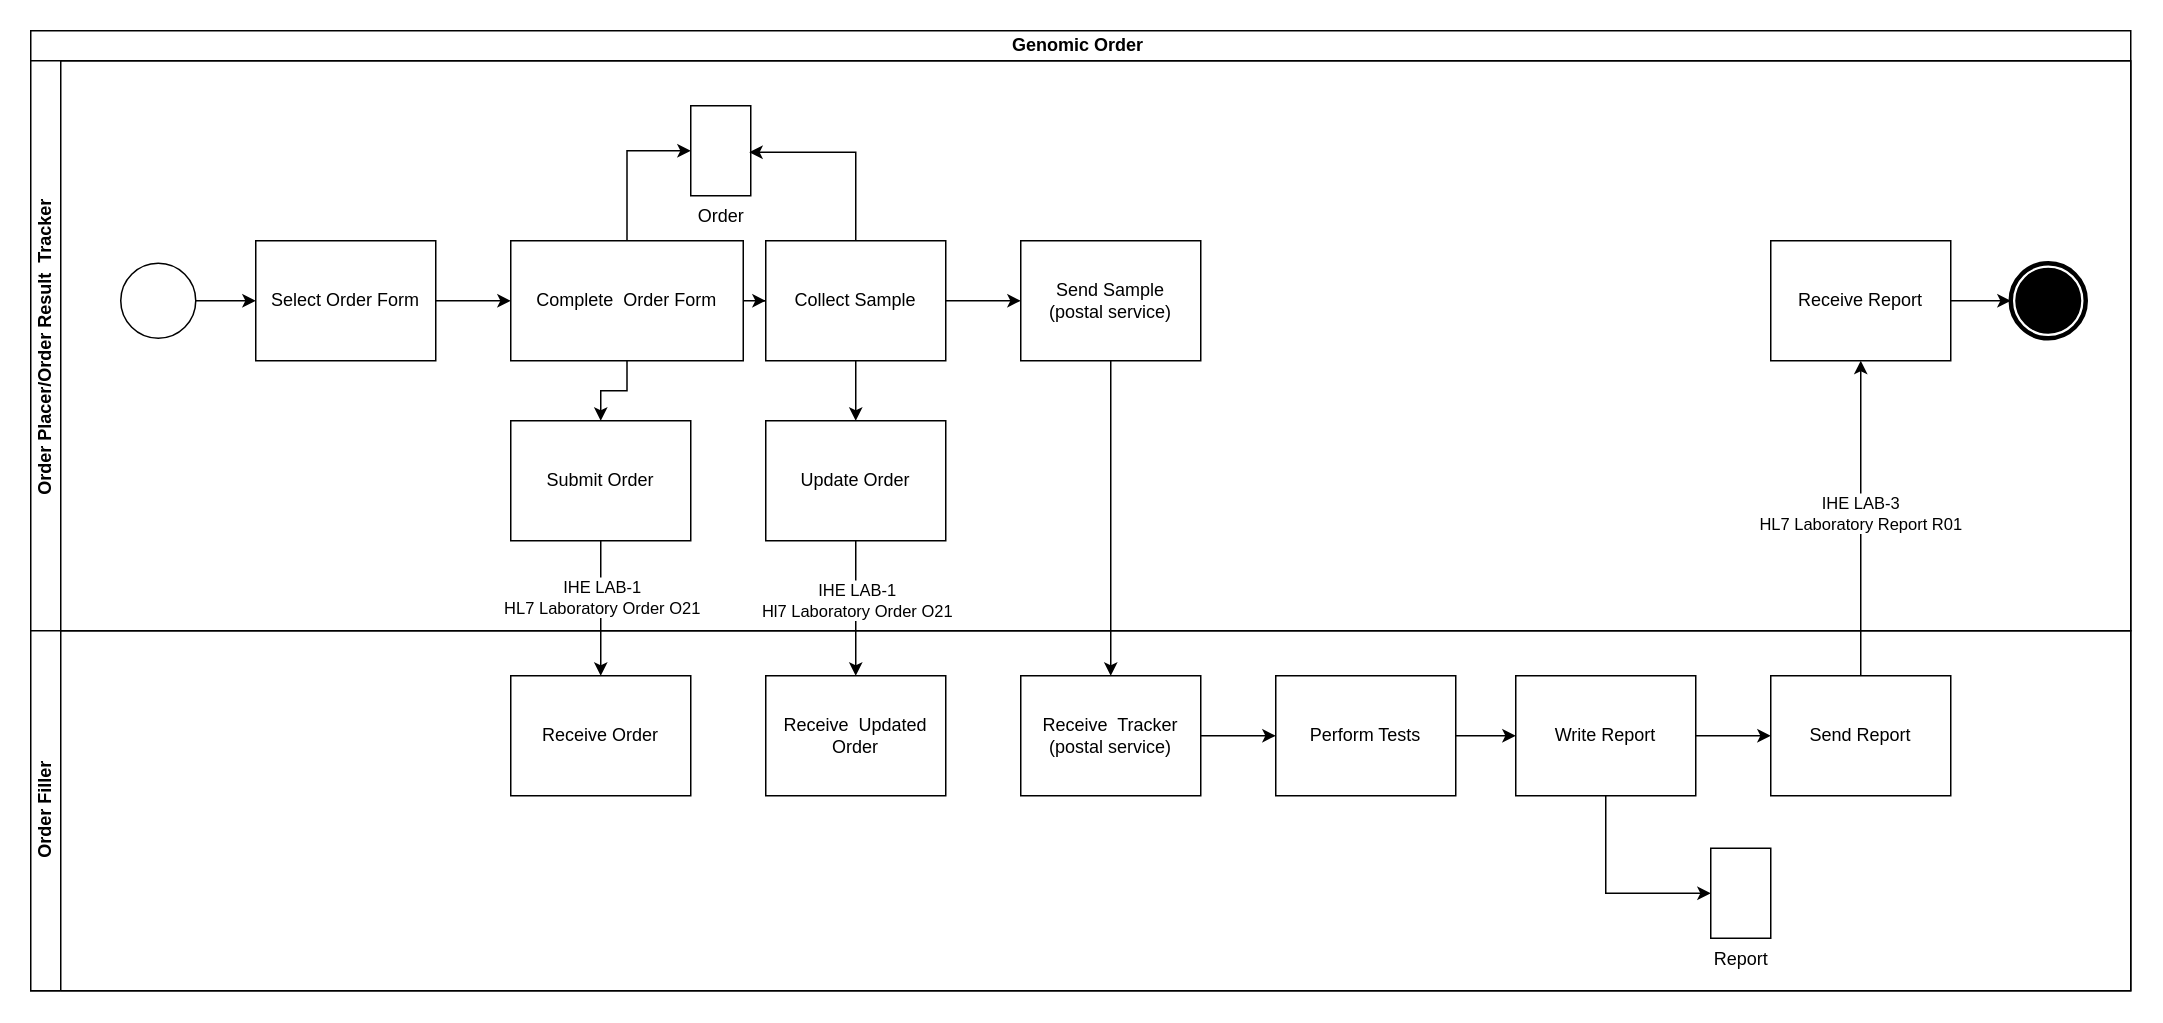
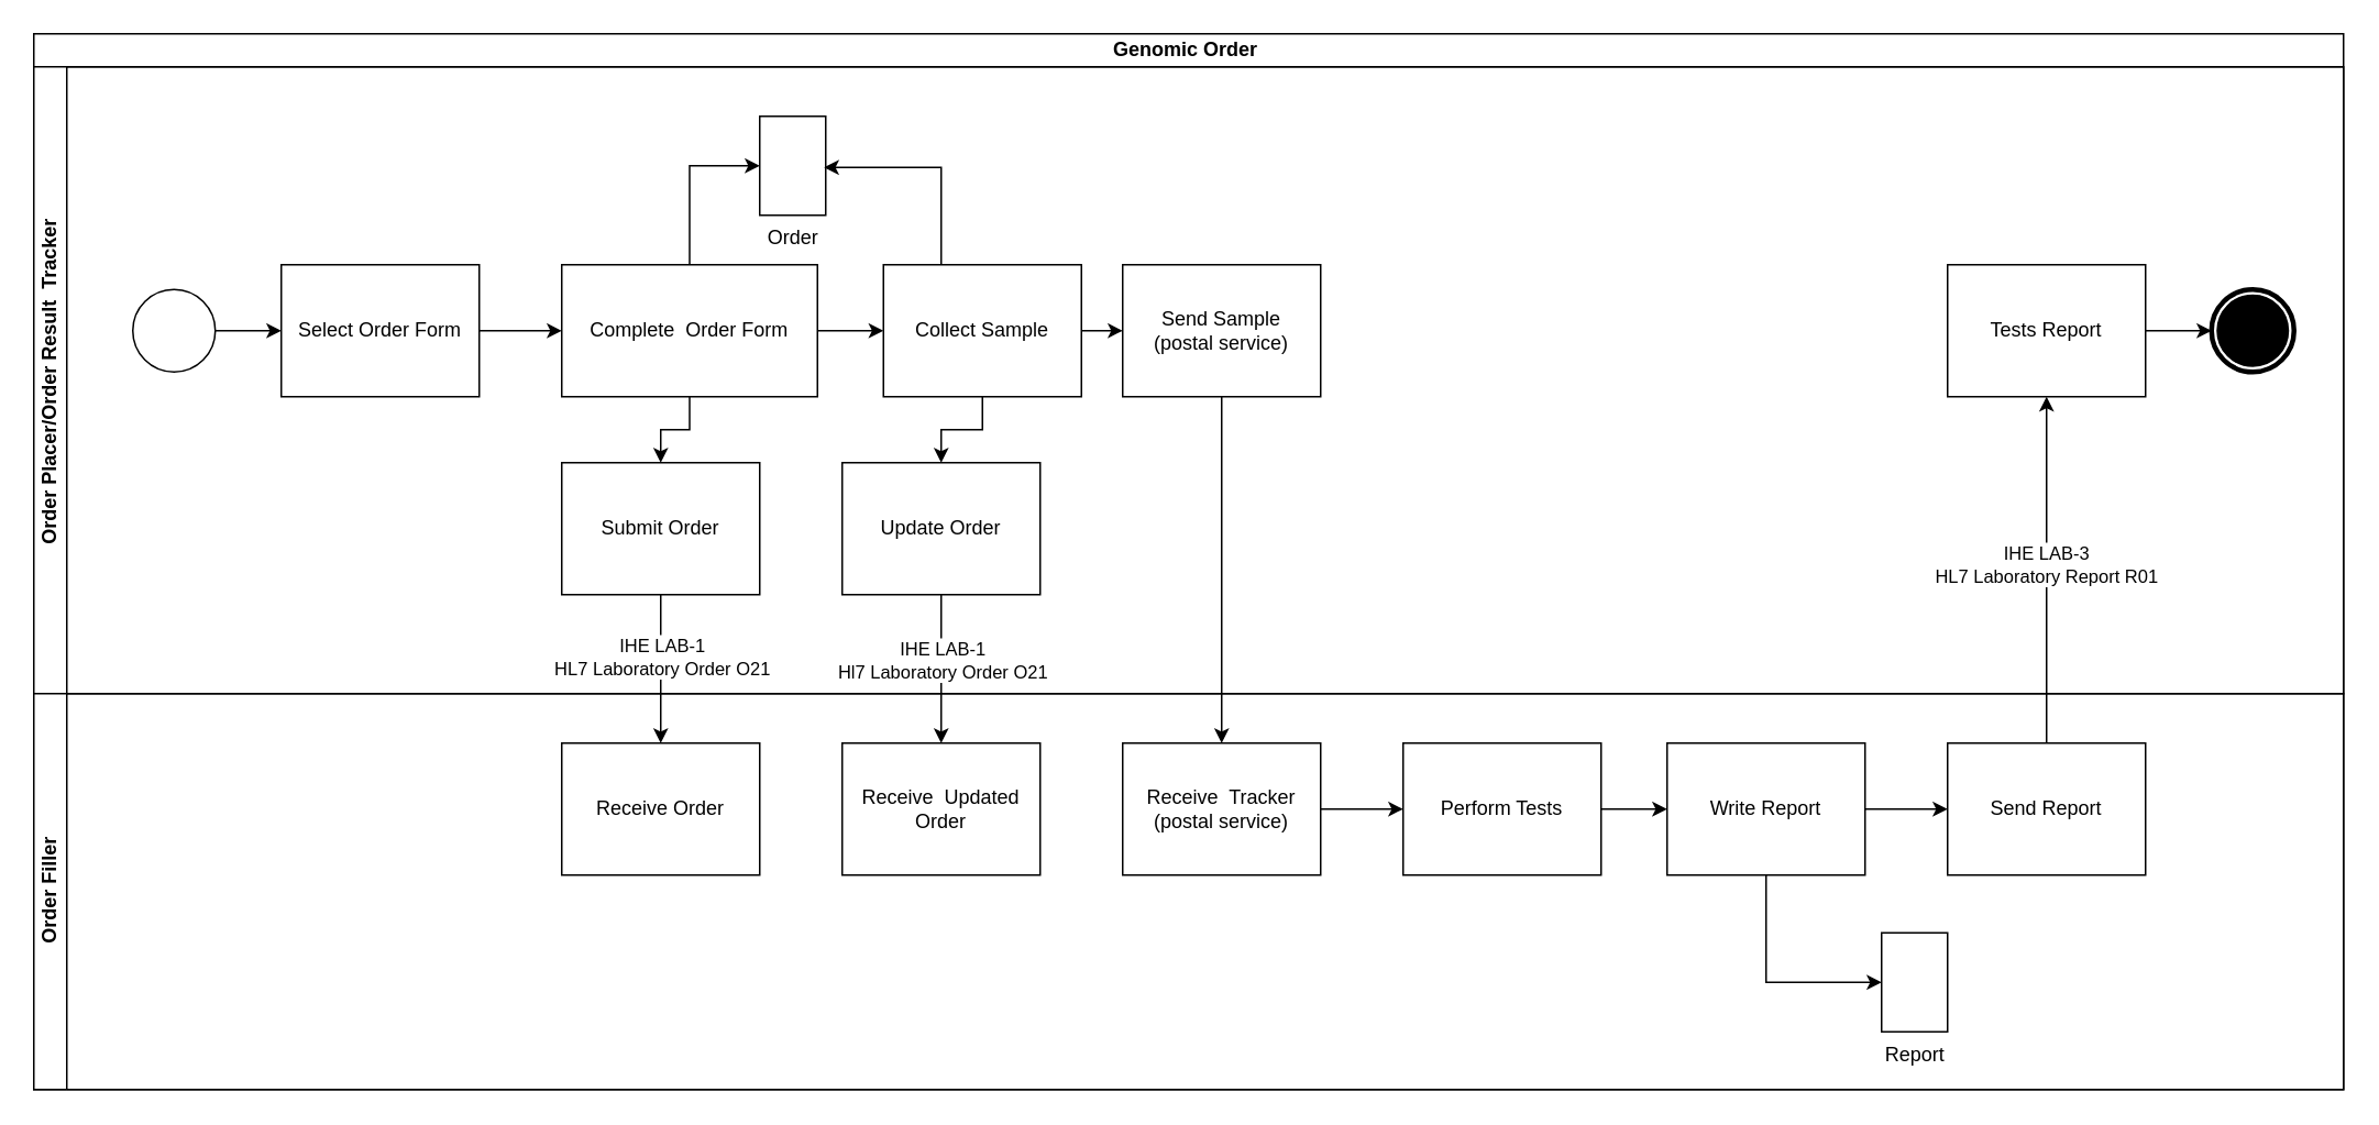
- <mxCell id="14" value="Collect Sample" style="points=[[0.25,0,0],[0.5,0,0],[0.75,0,0],[1,0.25,0],[1,0.5,0],[1,0.75,0],[0.75,1,0],[0.5,1,0],[0.25,1,0],[0,0.75,0],[0,0.5,0],[0,0.25,0]];shape=mxgraph.bpmn.task2;whiteSpace=wrap;rectStyle=rounded;size=10;html=1;container=1;expand=0;collapsible=0;taskMarker=user;" vertex="1" parent="3"><mxGeometry x="490" y="120" width="120" height="80" as="geometry" /></mxCell>
+ <mxCell id="14" value="Collect Sample" style="points=[[0.25,0,0],[0.5,0,0],[0.75,0,0],[1,0.25,0],[1,0.5,0],[1,0.75,0],[0.75,1,0],[0.5,1,0],[0.25,1,0],[0,0.75,0],[0,0.5,0],[0,0.25,0]];shape=mxgraph.bpmn.task2;whiteSpace=wrap;rectStyle=rounded;size=10;html=1;container=1;expand=0;collapsible=0;taskMarker=user;" vertex="1" parent="3"><mxGeometry x="515" y="120" width="120" height="80" as="geometry" /></mxCell>
- <mxCell id="20" value="Receive Report" style="points=[[0.25,0,0],[0.5,0,0],[0.75,0,0],[1,0.25,0],[1,0.5,0],[1,0.75,0],[0.75,1,0],[0.5,1,0],[0.25,1,0],[0,0.75,0],[0,0.5,0],[0,0.25,0]];shape=mxgraph.bpmn.task2;whiteSpace=wrap;rectStyle=rounded;size=10;html=1;container=1;expand=0;collapsible=0;taskMarker=receive;" vertex="1" parent="3"><mxGeometry x="1160" y="120" width="120" height="80" as="geometry" /></mxCell>
+ <mxCell id="20" value="Tests Report" style="points=[[0.25,0,0],[0.5,0,0],[0.75,0,0],[1,0.25,0],[1,0.5,0],[1,0.75,0],[0.75,1,0],[0.5,1,0],[0.25,1,0],[0,0.75,0],[0,0.5,0],[0,0.25,0]];shape=mxgraph.bpmn.task2;whiteSpace=wrap;rectStyle=rounded;size=10;html=1;container=1;expand=0;collapsible=0;taskMarker=receive;" vertex="1" parent="3"><mxGeometry x="1160" y="120" width="120" height="80" as="geometry" /></mxCell>
